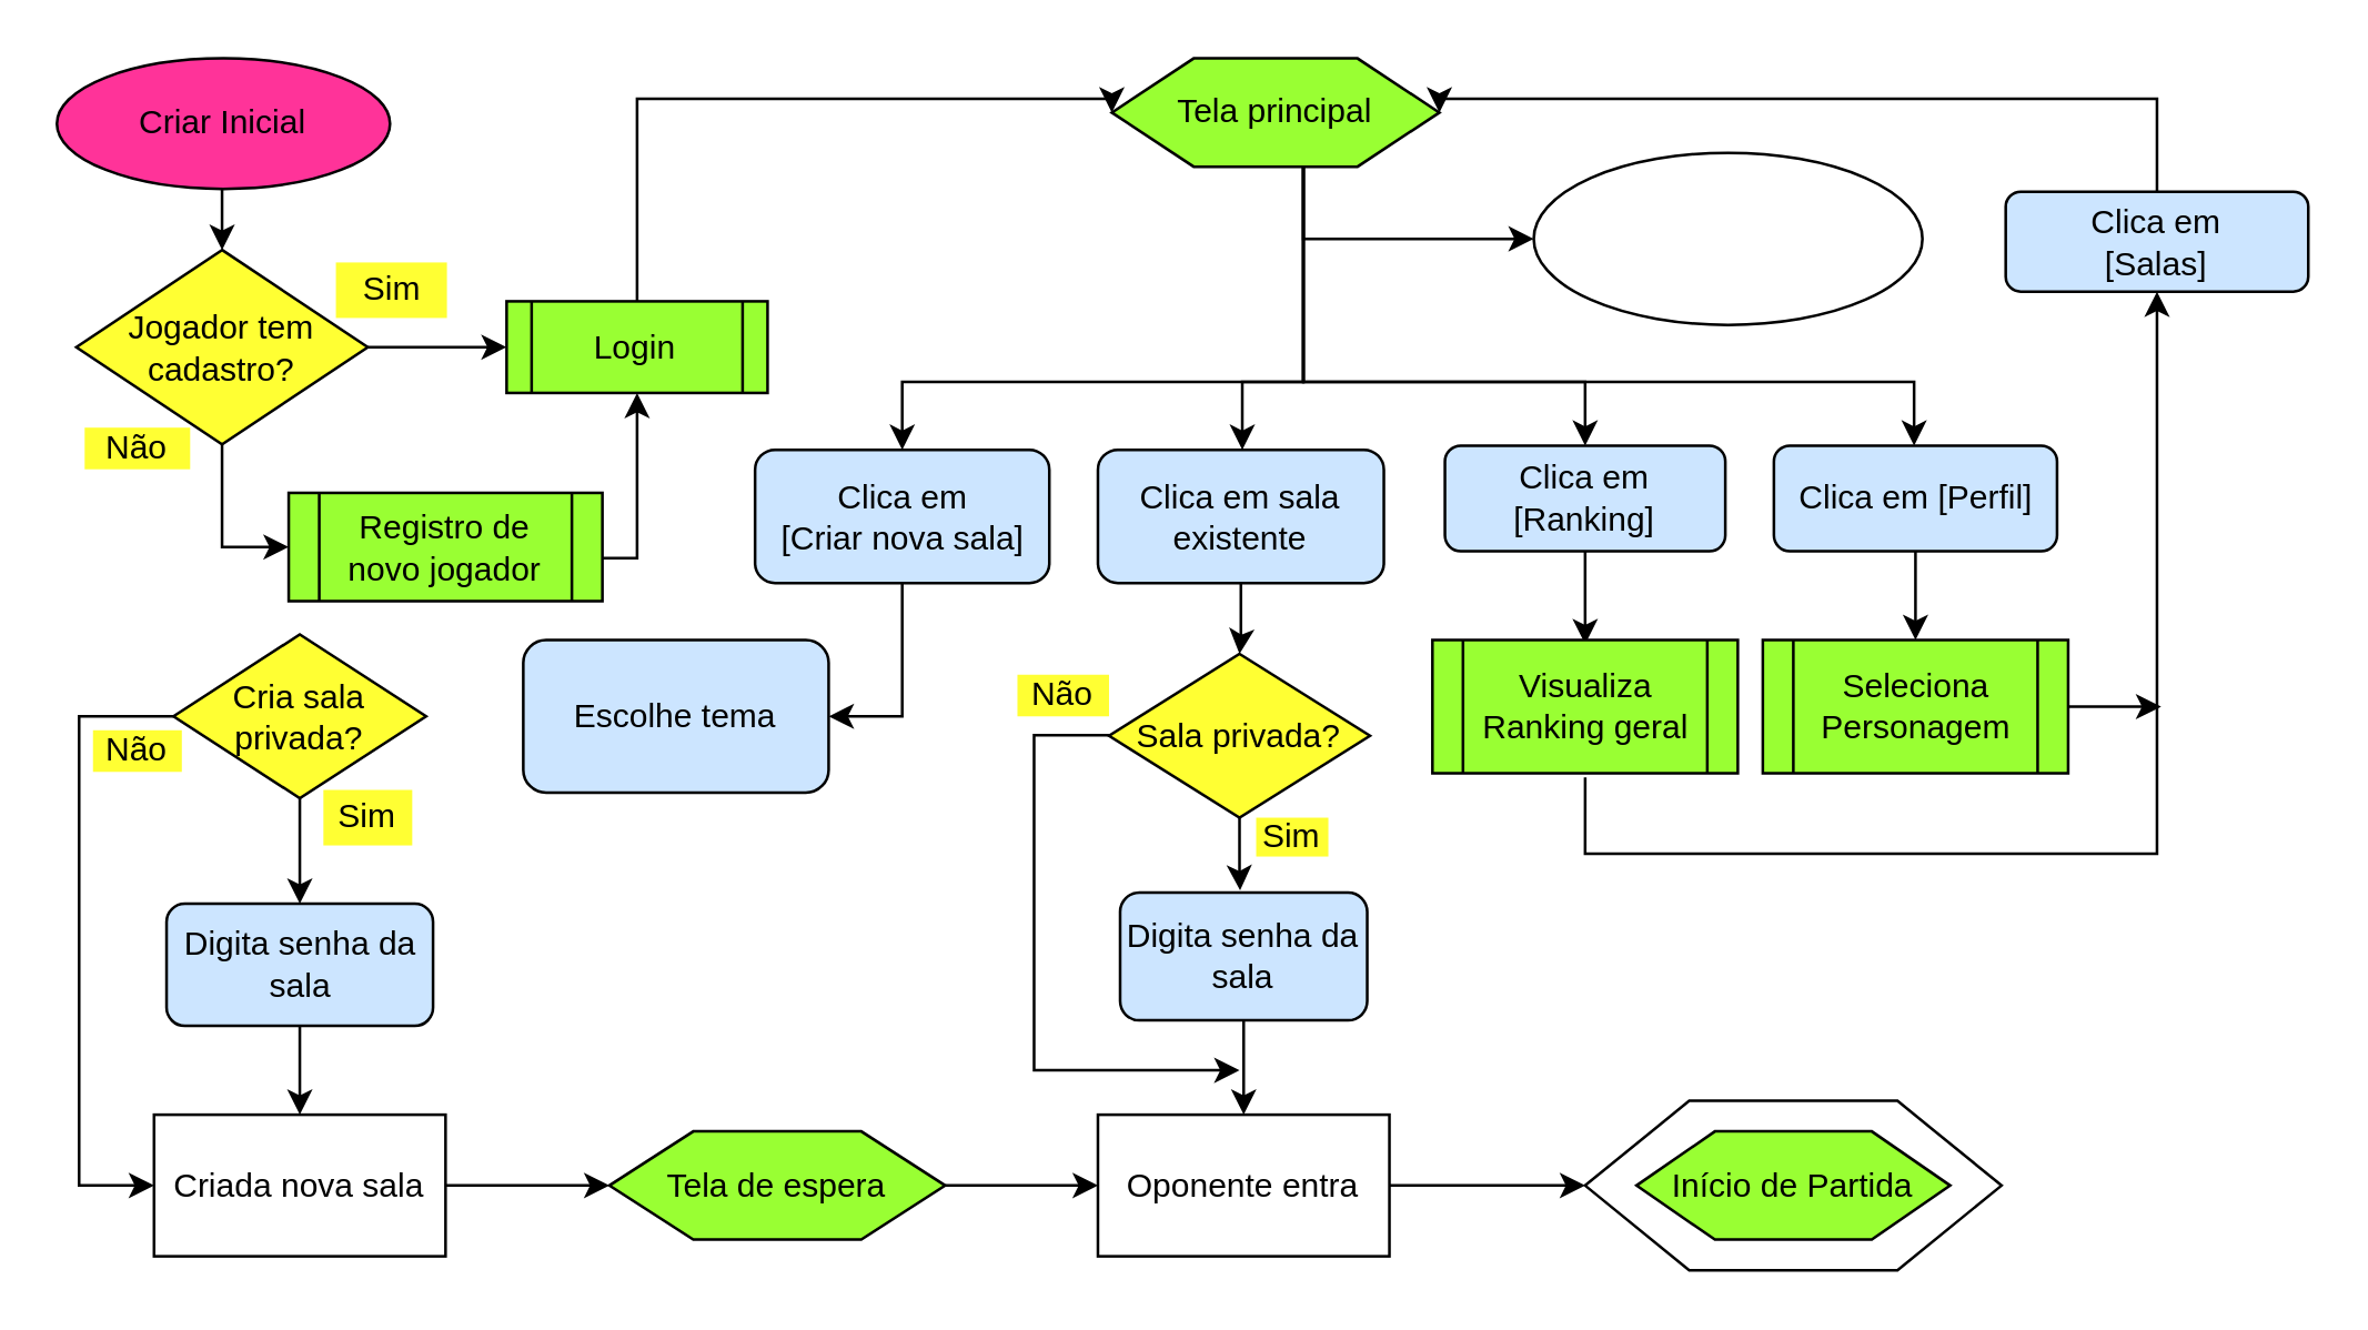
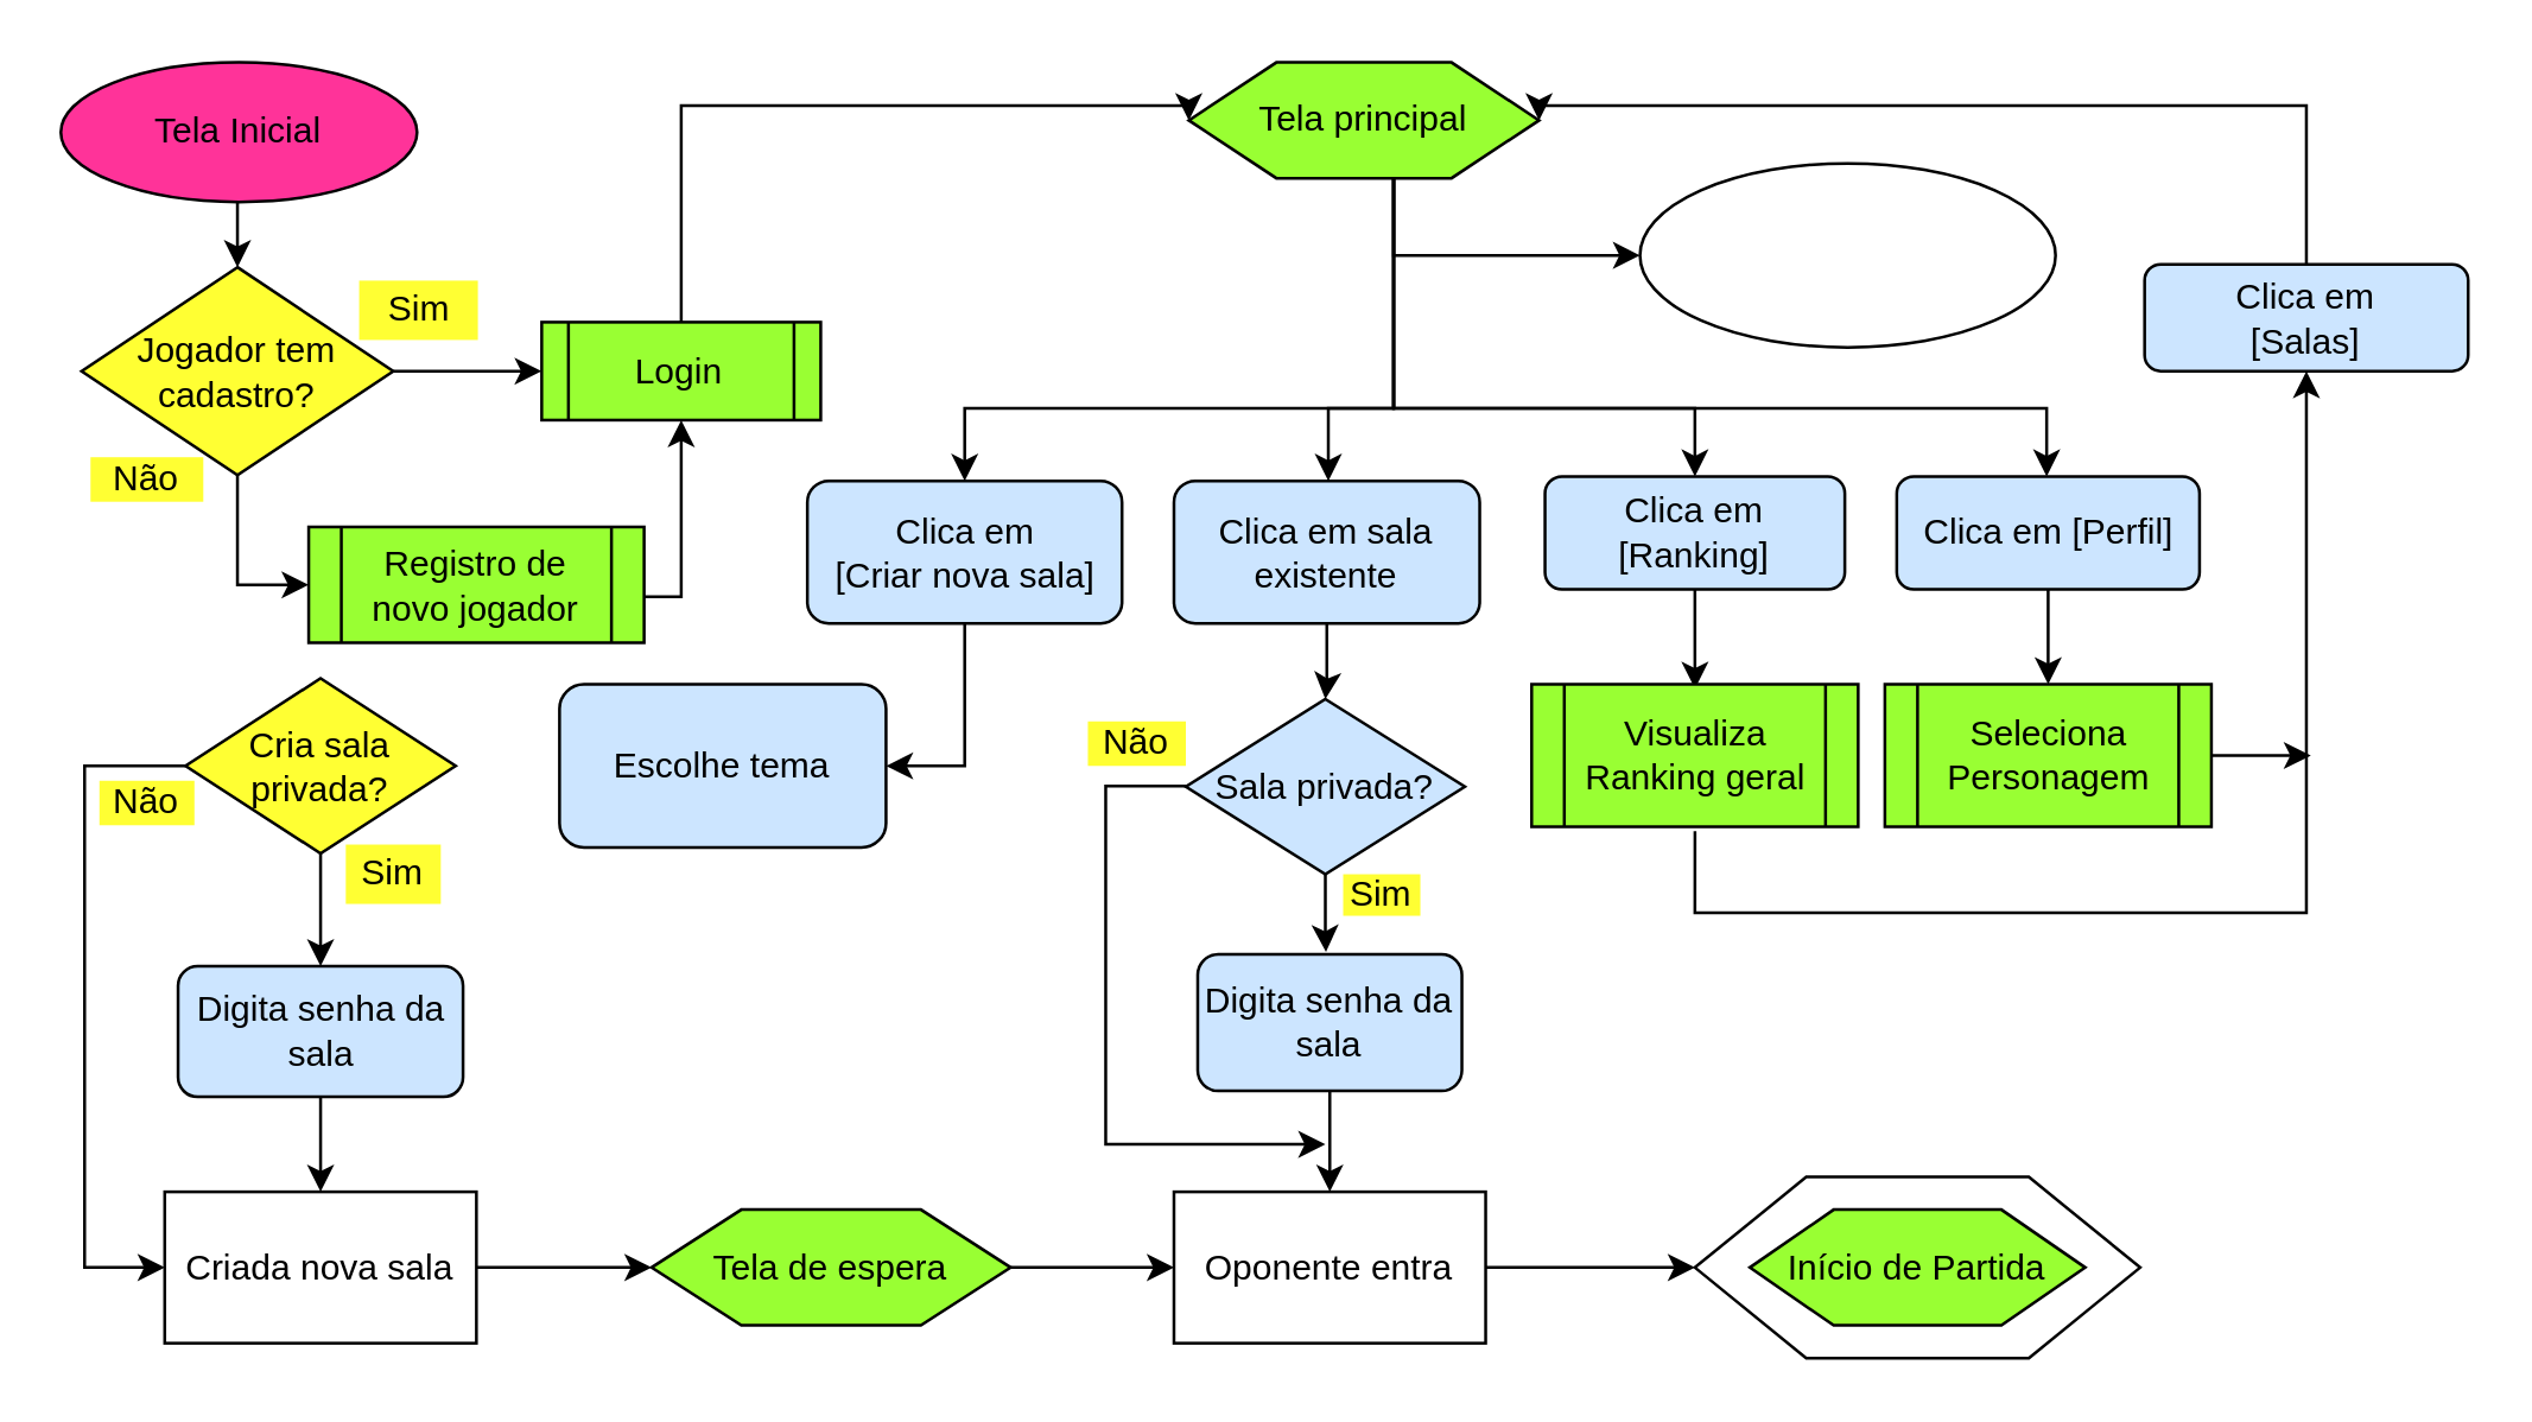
- <mxCell id="43" value="Criar Inicial" style="ellipse;whiteSpace=wrap;html=1;fillColor=#FF3399;" parent="1" vertex="1"><mxGeometry x="20" y="20.5" width="120" height="47" as="geometry" /></mxCell>
+ <mxCell id="43" value="Tela Inicial" style="ellipse;whiteSpace=wrap;html=1;fillColor=#FF3399;" parent="1" vertex="1"><mxGeometry x="20" y="20.5" width="120" height="47" as="geometry" /></mxCell>
- <mxCell id="55" value="Clica em&lt;br&gt;[Salas]" style="rounded=1;whiteSpace=wrap;html=1;fillColor=#CCE5FF;" vertex="1" parent="1"><mxGeometry x="722" y="68.5" width="109" height="36" as="geometry" /></mxCell>
+ <mxCell id="55" value="Clica em&lt;br&gt;[Salas]" style="rounded=1;whiteSpace=wrap;html=1;fillColor=#CCE5FF;" vertex="1" parent="1"><mxGeometry x="722" y="88.5" width="109" height="36" as="geometry" /></mxCell>
- <mxCell id="21" value="Sala privada?" style="rhombus;whiteSpace=wrap;html=1;fillColor=#FFFF33;" parent="1" vertex="1"><mxGeometry x="399" y="235" width="94" height="59" as="geometry" /></mxCell>
+ <mxCell id="21" value="Sala privada?" style="rhombus;whiteSpace=wrap;html=1;fillColor=#cce5ff;" parent="1" vertex="1"><mxGeometry x="399" y="235" width="94" height="59" as="geometry" /></mxCell>
